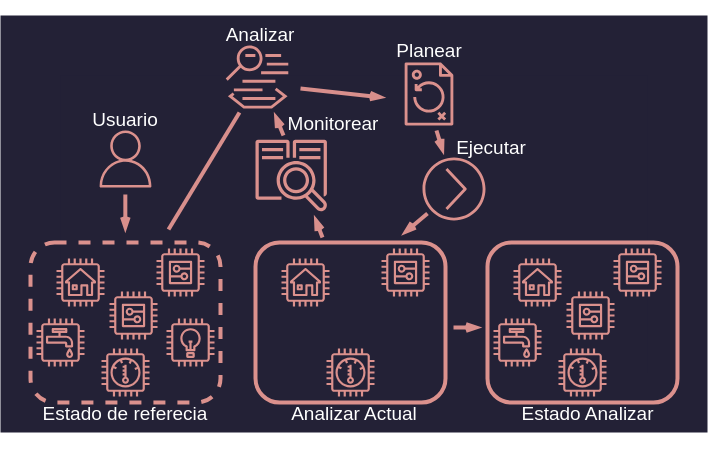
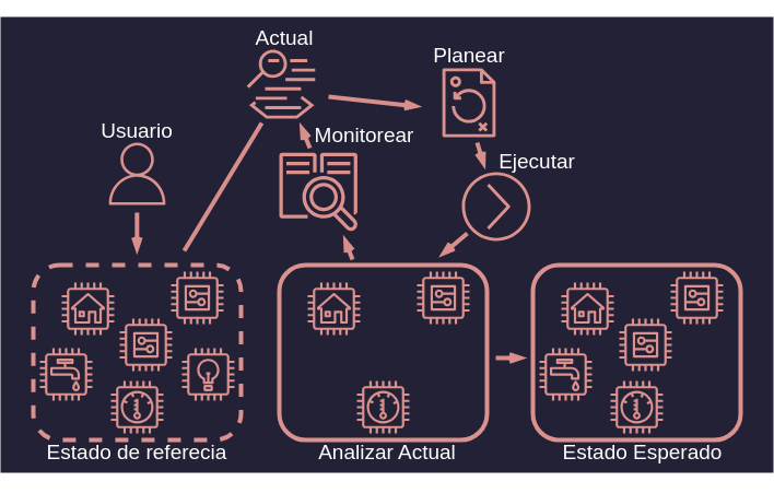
- <mxCell id="39" value="Analizar" style="text;html=1;strokeColor=none;fillColor=none;align=center;verticalAlign=middle;whiteSpace=wrap;rounded=0;fontSize=19;fontFamily=Helvetica;fontColor=#FFFFFF;" parent="1" vertex="1"><mxGeometry x="155" y="20" width="190" height="30" as="geometry" /></mxCell>
+ <mxCell id="39" value="Actual" style="text;html=1;strokeColor=none;fillColor=none;align=center;verticalAlign=middle;whiteSpace=wrap;rounded=0;fontSize=19;fontFamily=Helvetica;fontColor=#FFFFFF;" parent="1" vertex="1"><mxGeometry x="155" y="20" width="190" height="30" as="geometry" /></mxCell>
- <mxCell id="38" value="Estado Analizar" style="text;html=1;strokeColor=none;fillColor=none;align=center;verticalAlign=middle;whiteSpace=wrap;rounded=0;fontSize=19;fontFamily=Helvetica;fontColor=#FFFFFF;" parent="1" vertex="1"><mxGeometry x="494" y="399" width="167" height="30" as="geometry" /></mxCell>
+ <mxCell id="38" value="Estado Esperado" style="text;html=1;strokeColor=none;fillColor=none;align=center;verticalAlign=middle;whiteSpace=wrap;rounded=0;fontSize=19;fontFamily=Helvetica;fontColor=#FFFFFF;" parent="1" vertex="1"><mxGeometry x="494" y="399" width="167" height="30" as="geometry" /></mxCell>
